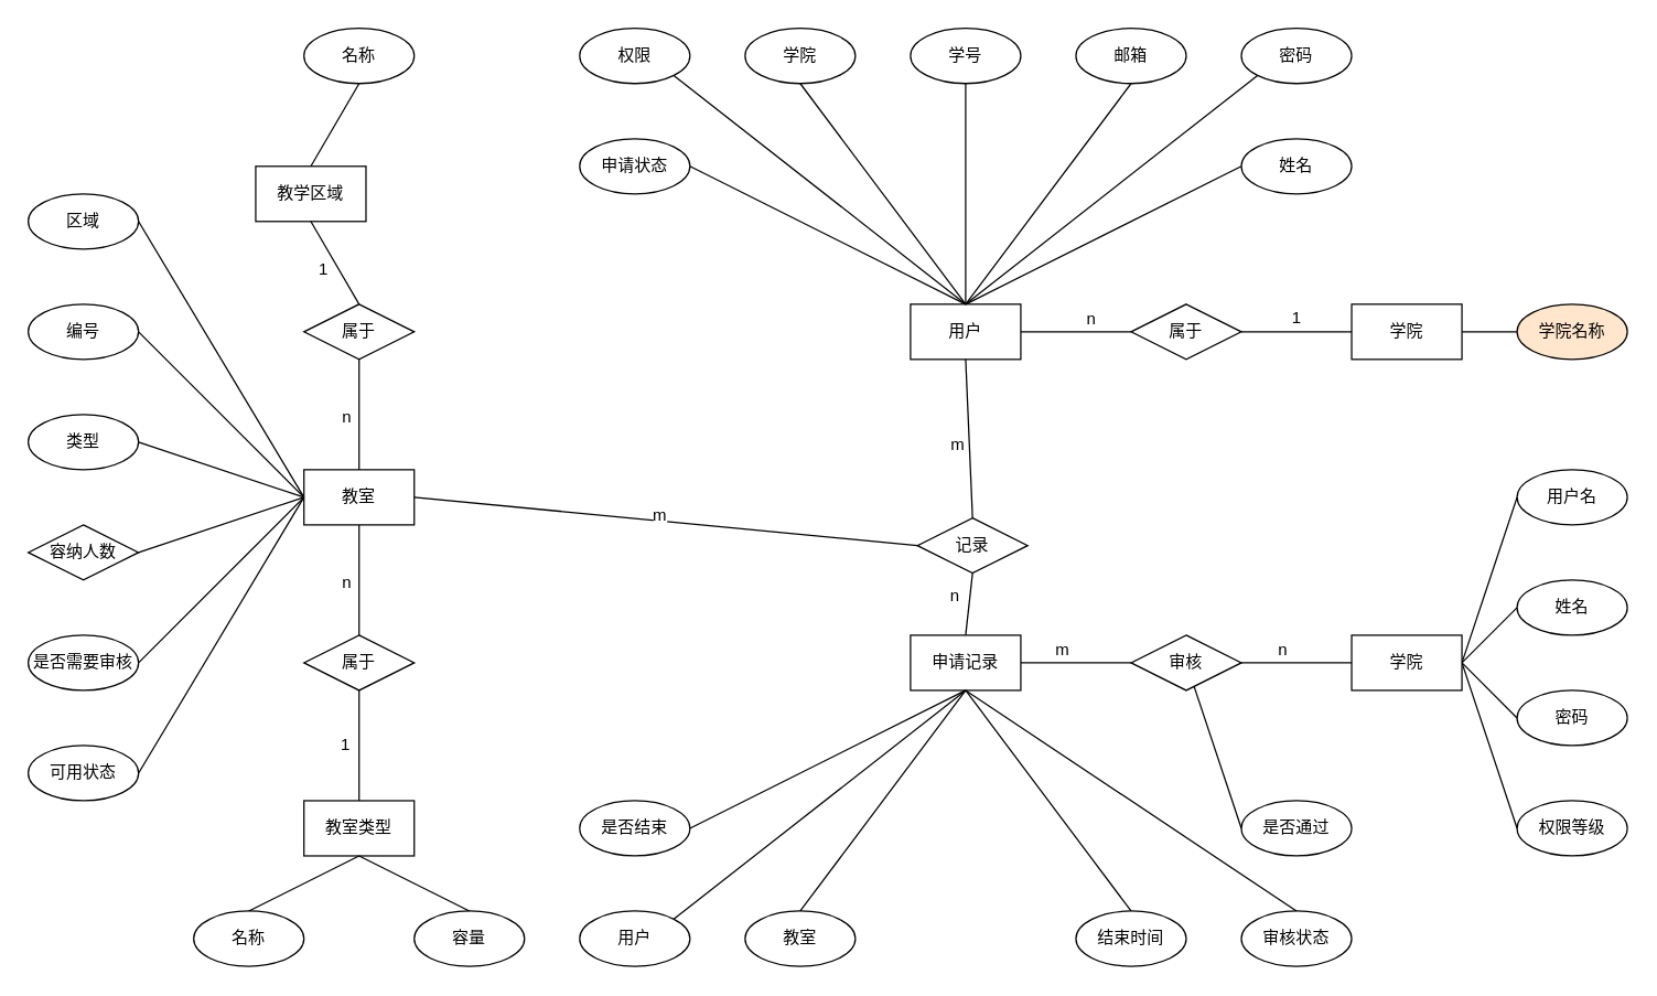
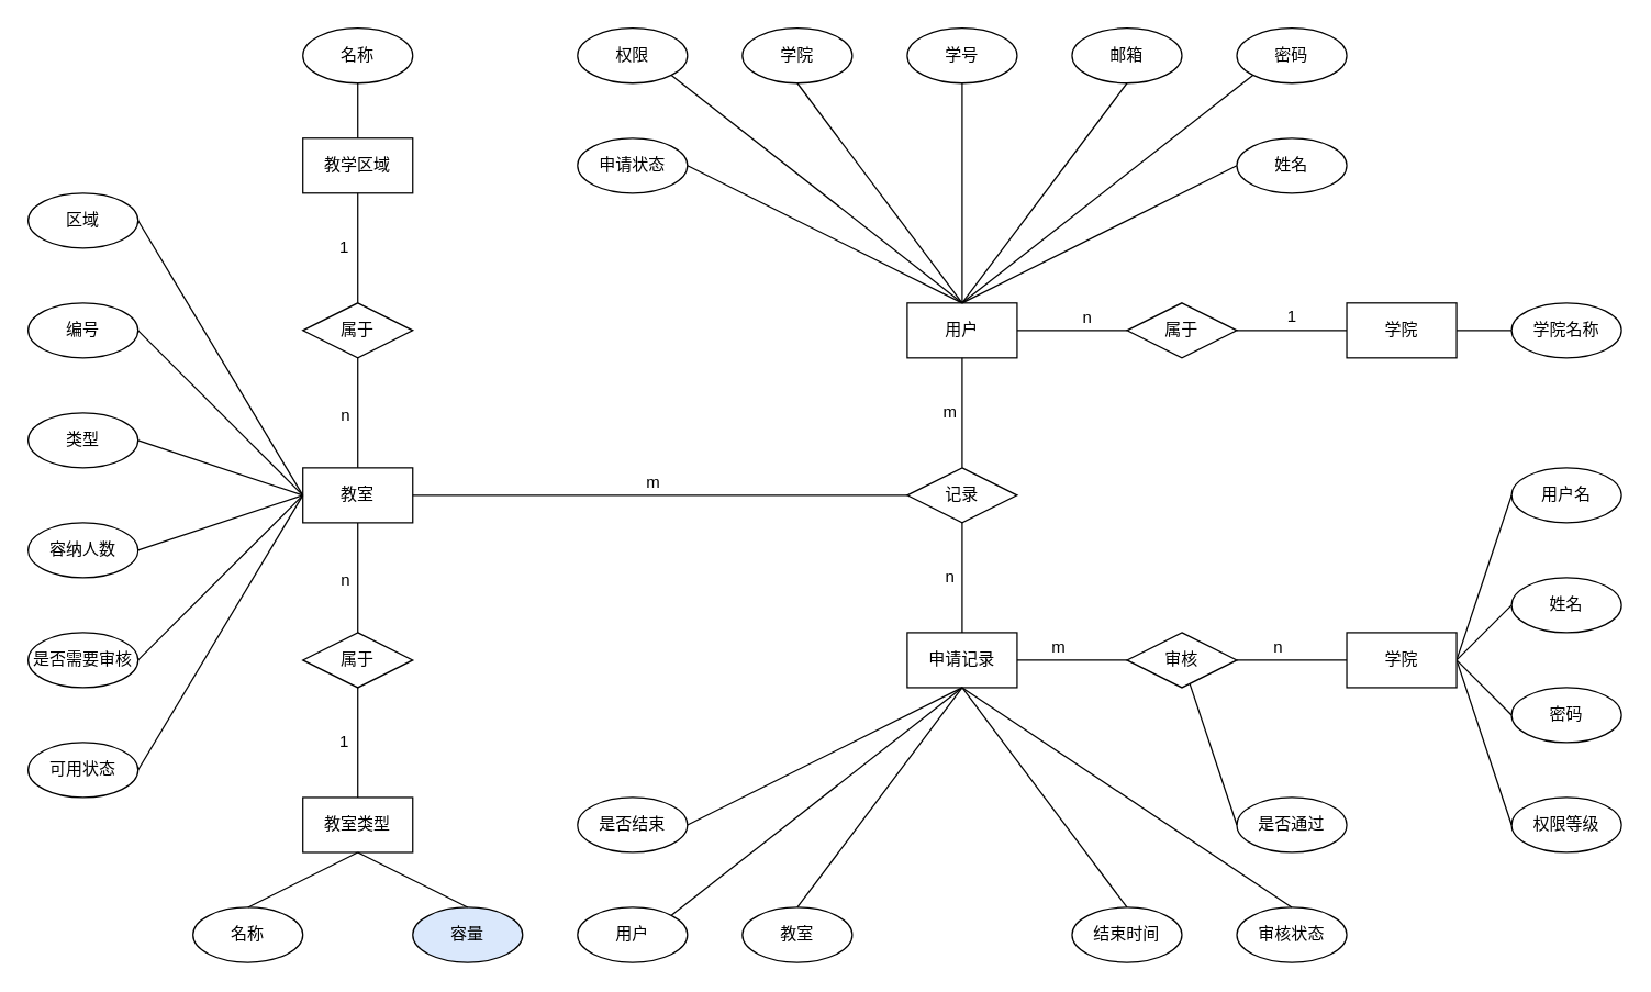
- <mxCell id="5" value="教学区域" style="rounded=0;whiteSpace=wrap;html=1;fontStyle=0;fontSize=12;movable=0;resizable=0;rotatable=0;deletable=0;editable=0;connectable=0;" parent="1" vertex="1"><mxGeometry x="185" y="120" width="80" height="40" as="geometry" /></mxCell>
+ <mxCell id="5" value="教学区域" style="rounded=0;whiteSpace=wrap;html=1;fontStyle=0;fontSize=12;movable=0;resizable=0;rotatable=0;deletable=0;editable=0;connectable=0;" parent="1" vertex="1"><mxGeometry x="220" y="100" width="80" height="40" as="geometry" /></mxCell>
- <mxCell id="22" value="学院名称" style="ellipse;whiteSpace=wrap;html=1;fontStyle=0;fontSize=12;movable=0;resizable=0;rotatable=0;deletable=0;editable=0;connectable=0;fillColor=#ffe6cc;" parent="1" vertex="1"><mxGeometry x="1100" y="220" width="80" height="40" as="geometry" /></mxCell>
+ <mxCell id="22" value="学院名称" style="ellipse;whiteSpace=wrap;html=1;fontStyle=0;fontSize=12;movable=0;resizable=0;rotatable=0;deletable=0;editable=0;connectable=0;" parent="1" vertex="1"><mxGeometry x="1100" y="220" width="80" height="40" as="geometry" /></mxCell>
- <mxCell id="25" value="记录" style="rhombus;whiteSpace=wrap;html=1;fontStyle=0;fontSize=12;movable=0;resizable=0;rotatable=0;deletable=0;editable=0;connectable=0;" parent="1" vertex="1"><mxGeometry x="665" y="375" width="80" height="40" as="geometry" /></mxCell>
+ <mxCell id="25" value="记录" style="rhombus;whiteSpace=wrap;html=1;fontStyle=0;fontSize=12;movable=0;resizable=0;rotatable=0;deletable=0;editable=0;connectable=0;" parent="1" vertex="1"><mxGeometry x="660" y="340" width="80" height="40" as="geometry" /></mxCell>
- <mxCell id="50" value="容纳人数" style="rhombus;whiteSpace=wrap;html=1;fontStyle=0;fontSize=12;movable=0;resizable=0;rotatable=0;deletable=0;editable=0;connectable=0;" parent="1" vertex="1"><mxGeometry x="20" y="380" width="80" height="40" as="geometry" /></mxCell>
+ <mxCell id="50" value="容纳人数" style="ellipse;whiteSpace=wrap;html=1;fontStyle=0;fontSize=12;movable=0;resizable=0;rotatable=0;deletable=0;editable=0;connectable=0;" parent="1" vertex="1"><mxGeometry x="20" y="380" width="80" height="40" as="geometry" /></mxCell>
- <mxCell id="67" value="容量" style="ellipse;whiteSpace=wrap;html=1;fontStyle=0;fontSize=12;movable=0;resizable=0;rotatable=0;deletable=0;editable=0;connectable=0;" parent="1" vertex="1"><mxGeometry x="300" y="660" width="80" height="40" as="geometry" /></mxCell>
+ <mxCell id="67" value="容量" style="ellipse;whiteSpace=wrap;html=1;fontStyle=0;fontSize=12;movable=0;resizable=0;rotatable=0;deletable=0;editable=0;connectable=0;fillColor=#dae8fc;" parent="1" vertex="1"><mxGeometry x="300" y="660" width="80" height="40" as="geometry" /></mxCell>
